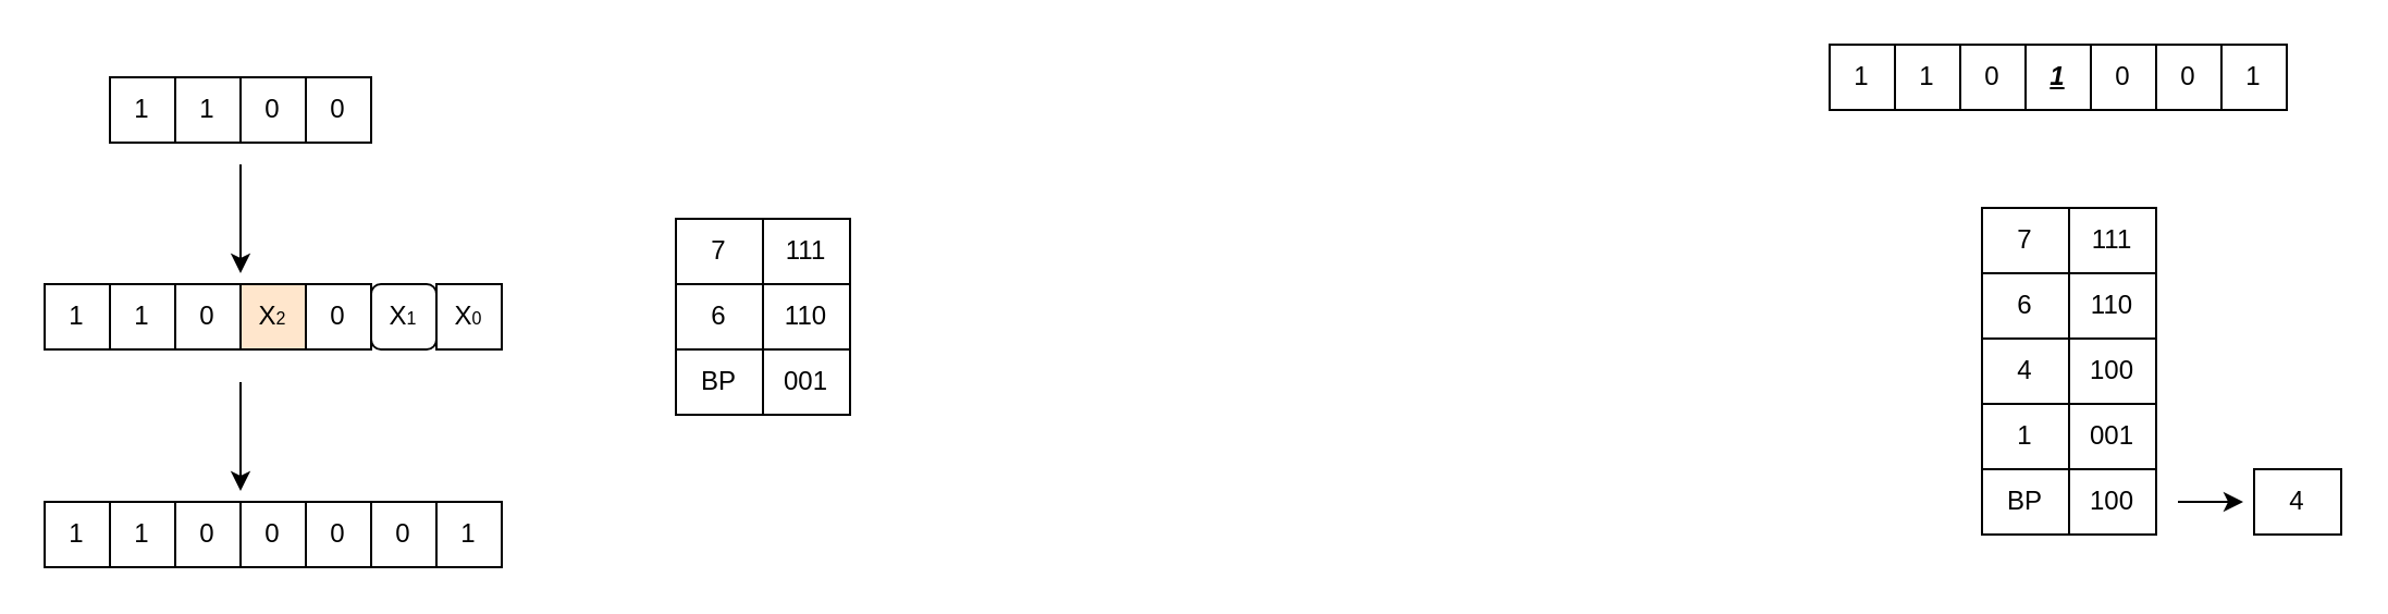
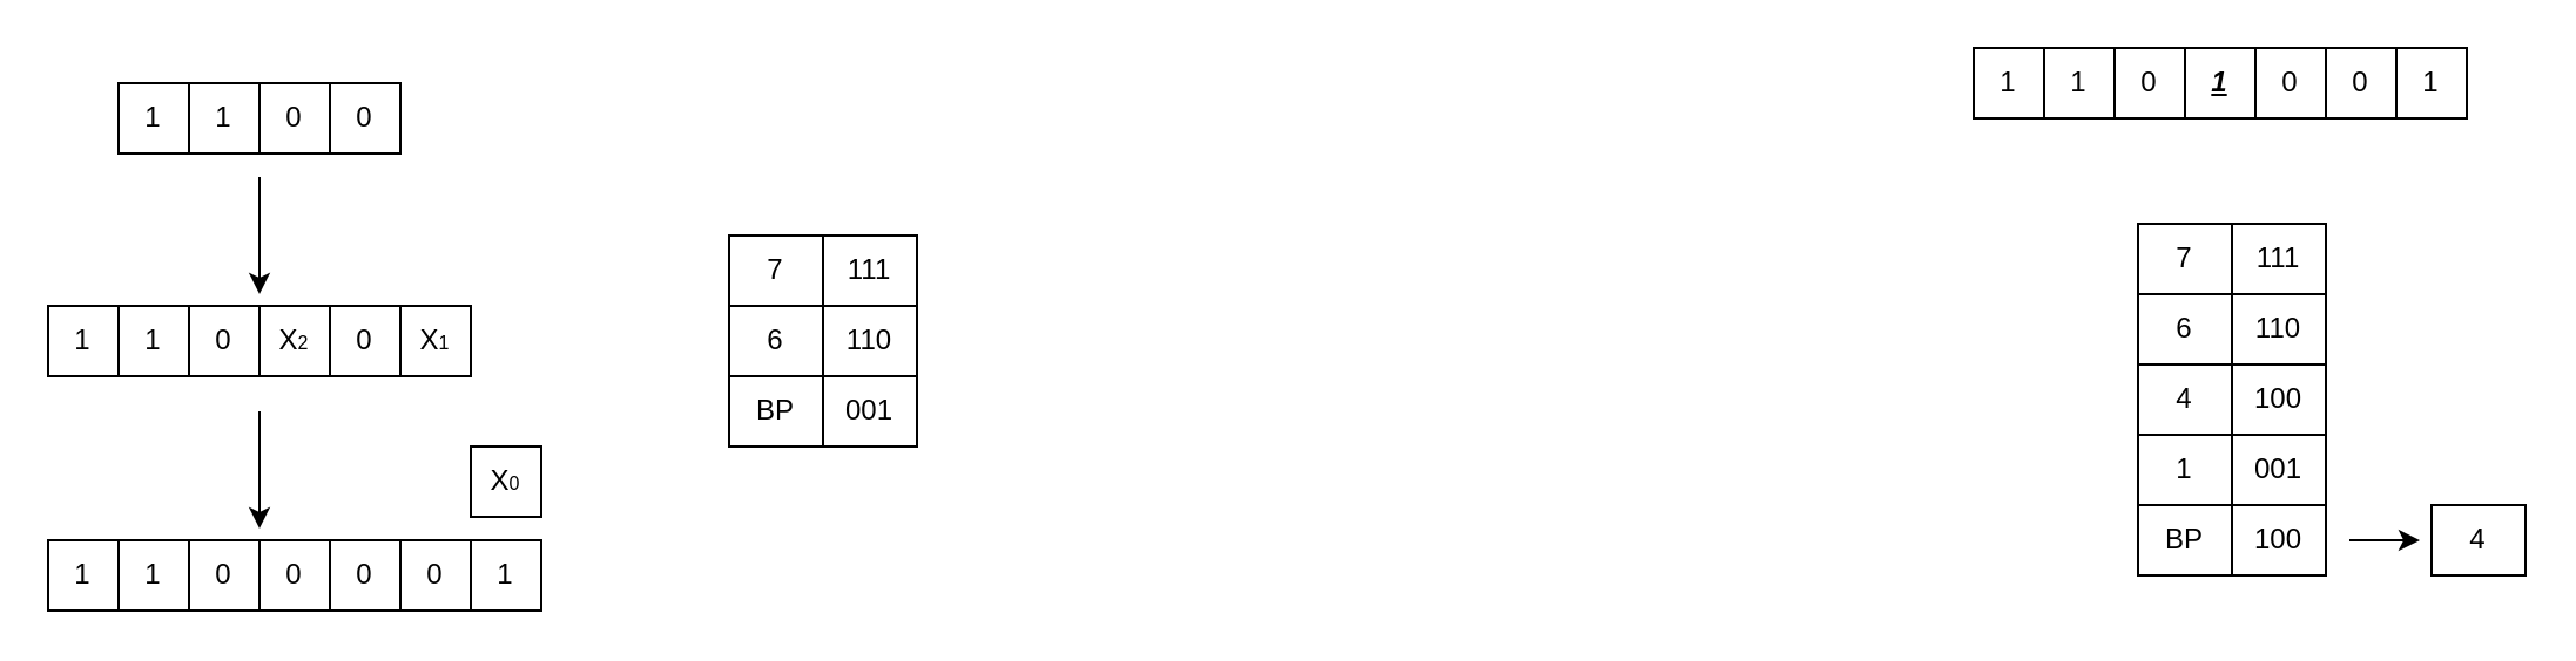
- <mxCell id="13" value="X&lt;font style=&quot;font-size: 8px&quot;&gt;2&lt;/font&gt;" style="whiteSpace=wrap;html=1;aspect=fixed;fillColor=#ffe6cc;" parent="1" vertex="1"><mxGeometry x="110" y="130" width="30" height="30" as="geometry" /></mxCell>
+ <mxCell id="13" value="X&lt;font style=&quot;font-size: 8px&quot;&gt;2&lt;/font&gt;" style="whiteSpace=wrap;html=1;aspect=fixed;" parent="1" vertex="1"><mxGeometry x="110" y="130" width="30" height="30" as="geometry" /></mxCell>
- <mxCell id="10" value="X&lt;font style=&quot;font-size: 8px&quot;&gt;1&lt;/font&gt;" style="whiteSpace=wrap;html=1;aspect=fixed;rounded=1;" parent="1" vertex="1"><mxGeometry x="170" y="130" width="30" height="30" as="geometry" /></mxCell>
+ <mxCell id="10" value="X&lt;font style=&quot;font-size: 8px&quot;&gt;1&lt;/font&gt;" style="whiteSpace=wrap;html=1;aspect=fixed;" parent="1" vertex="1"><mxGeometry x="170" y="130" width="30" height="30" as="geometry" /></mxCell>
- <mxCell id="9" value="&lt;div align=&quot;center&quot;&gt;X&lt;font style=&quot;font-size: 8px&quot;&gt;0&lt;/font&gt;&lt;/div&gt;" style="whiteSpace=wrap;html=1;aspect=fixed;" parent="1" vertex="1"><mxGeometry x="200" y="130" width="30" height="30" as="geometry" /></mxCell>
+ <mxCell id="9" value="&lt;div align=&quot;center&quot;&gt;X&lt;font style=&quot;font-size: 8px&quot;&gt;0&lt;/font&gt;&lt;/div&gt;" style="whiteSpace=wrap;html=1;aspect=fixed;" parent="1" vertex="1"><mxGeometry x="200" y="190" width="30" height="30" as="geometry" /></mxCell>
